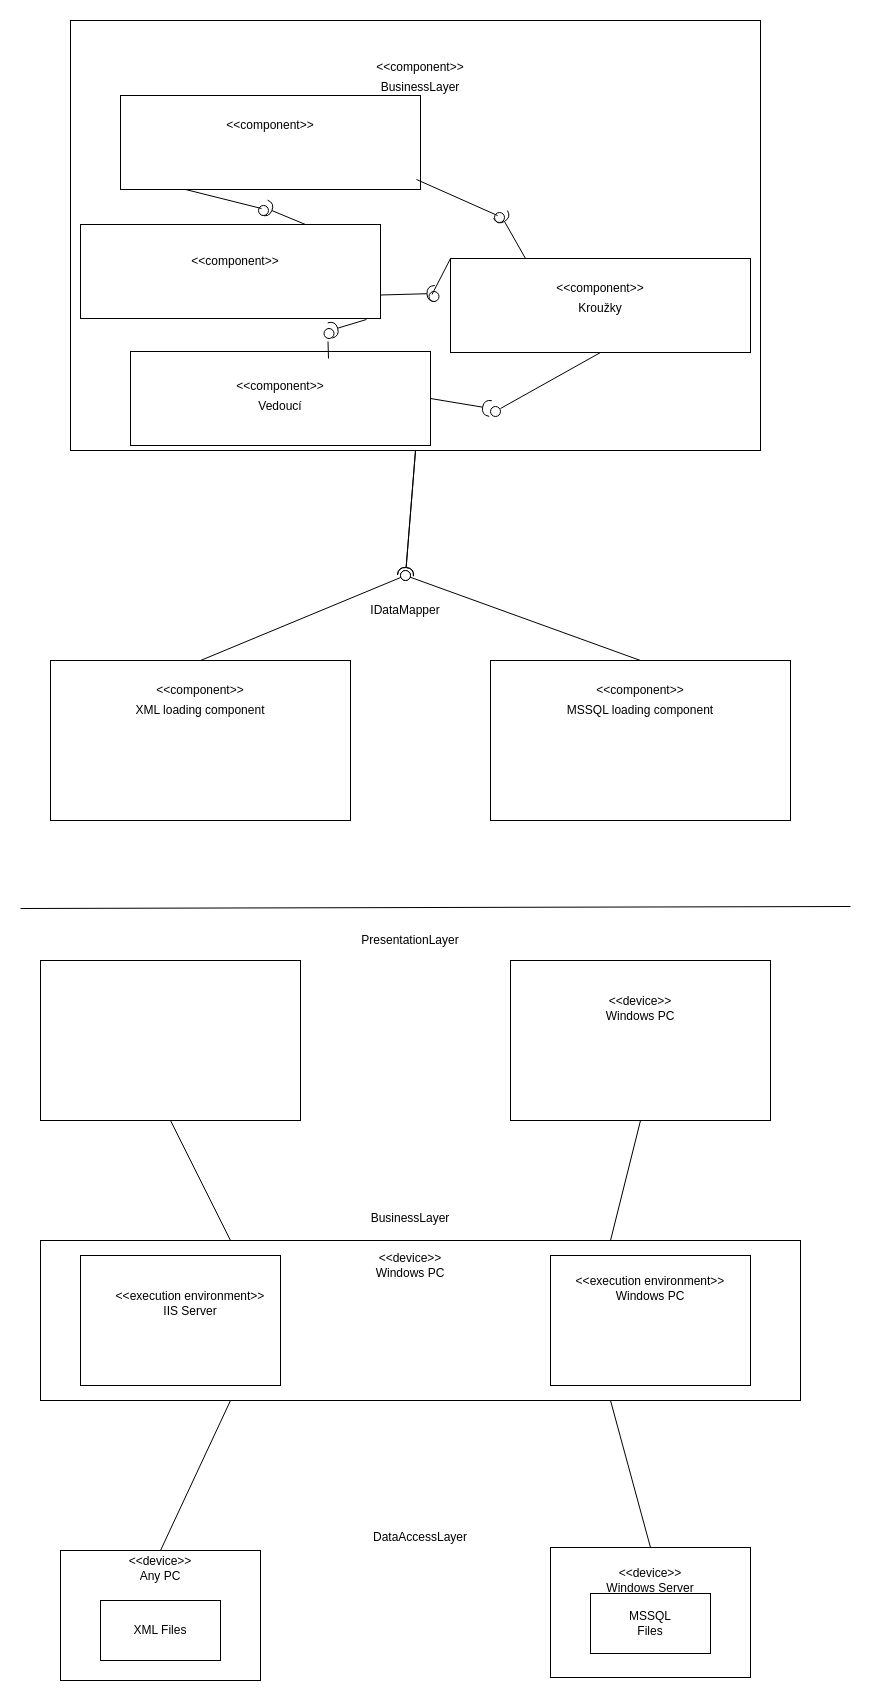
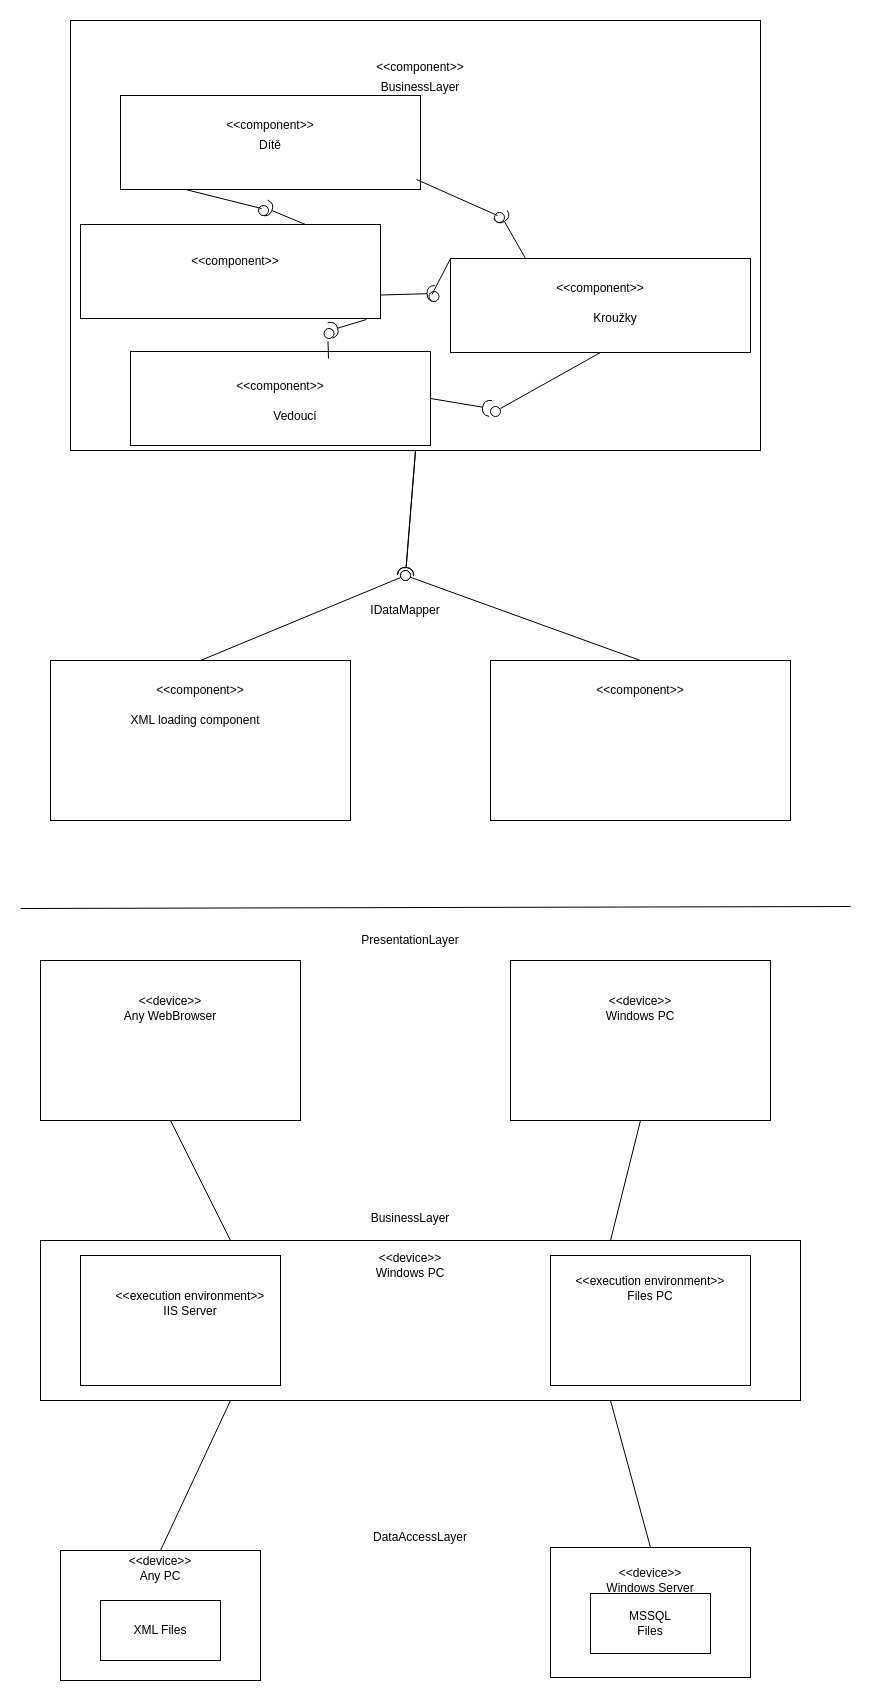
+ <mxCell id="46" value="Dítě" style="text;html=1;strokeColor=none;fillColor=none;align=center;verticalAlign=middle;whiteSpace=wrap;rounded=0;" vertex="1" parent="1"><mxGeometry x="195" y="135" width="150" height="20" as="geometry" /></mxCell>
- <mxCell id="48" value="Kroužky" style="text;html=1;strokeColor=none;fillColor=none;align=center;verticalAlign=middle;whiteSpace=wrap;rounded=0;" vertex="1" parent="1"><mxGeometry x="525" y="298" width="150" height="20" as="geometry" /></mxCell>
+ <mxCell id="48" value="Kroužky" style="text;html=1;strokeColor=none;fillColor=none;align=center;verticalAlign=middle;whiteSpace=wrap;rounded=0;" vertex="1" parent="1"><mxGeometry x="540" y="308" width="150" height="20" as="geometry" /></mxCell>
- <mxCell id="51" value="Vedoucí" style="text;html=1;strokeColor=none;fillColor=none;align=center;verticalAlign=middle;whiteSpace=wrap;rounded=0;" vertex="1" parent="1"><mxGeometry x="205" y="396" width="150" height="20" as="geometry" /></mxCell>
+ <mxCell id="51" value="Vedoucí" style="text;html=1;strokeColor=none;fillColor=none;align=center;verticalAlign=middle;whiteSpace=wrap;rounded=0;" vertex="1" parent="1"><mxGeometry x="220" y="406" width="150" height="20" as="geometry" /></mxCell>
- <mxCell id="30" value="XML loading component" style="text;html=1;strokeColor=none;fillColor=none;align=center;verticalAlign=middle;whiteSpace=wrap;rounded=0;" vertex="1" parent="1"><mxGeometry x="125" y="700" width="150" height="20" as="geometry" /></mxCell>
+ <mxCell id="30" value="XML loading component" style="text;html=1;strokeColor=none;fillColor=none;align=center;verticalAlign=middle;whiteSpace=wrap;rounded=0;" vertex="1" parent="1"><mxGeometry x="120" y="710" width="150" height="20" as="geometry" /></mxCell>
- <mxCell id="33" value="MSSQL loading component" style="text;html=1;strokeColor=none;fillColor=none;align=center;verticalAlign=middle;whiteSpace=wrap;rounded=0;" vertex="1" parent="1"><mxGeometry x="565" y="700" width="150" height="20" as="geometry" /></mxCell>
+ <mxCell id="23" value="&amp;lt;&amp;lt;device&amp;gt;&amp;gt;&lt;br&gt;Any WebBrowser" style="text;html=1;strokeColor=none;fillColor=none;align=center;verticalAlign=middle;whiteSpace=wrap;rounded=0;" vertex="1" parent="1"><mxGeometry x="90" y="990" width="160" height="35" as="geometry" /></mxCell>
- <mxCell id="19" value="&amp;lt;&amp;lt;execution environment&amp;gt;&amp;gt;&lt;br&gt;Windows PC" style="text;html=1;strokeColor=none;fillColor=none;align=center;verticalAlign=middle;whiteSpace=wrap;rounded=0;" vertex="1" parent="1"><mxGeometry x="570" y="1278" width="160" height="20" as="geometry" /></mxCell>
+ <mxCell id="19" value="&amp;lt;&amp;lt;execution environment&amp;gt;&amp;gt;&lt;br&gt;Files PC" style="text;html=1;strokeColor=none;fillColor=none;align=center;verticalAlign=middle;whiteSpace=wrap;rounded=0;" vertex="1" parent="1"><mxGeometry x="570" y="1278" width="160" height="20" as="geometry" /></mxCell>
